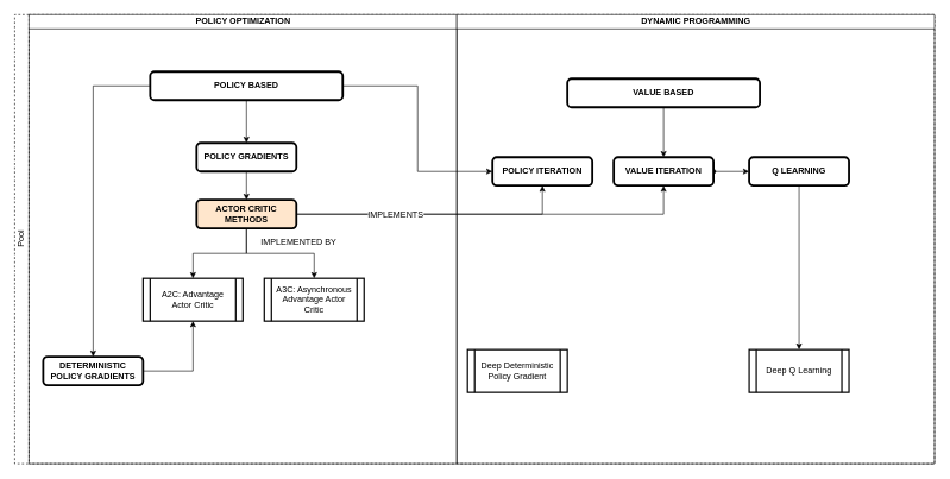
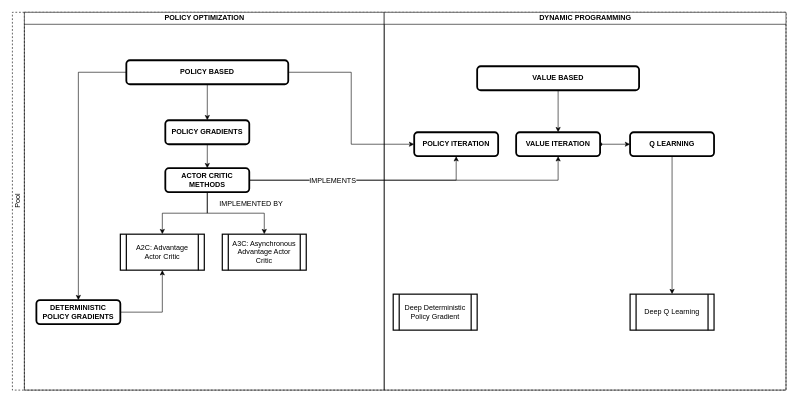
- <mxCell id="12" value="ACTOR CRITIC METHODS" style="rounded=1;whiteSpace=wrap;html=1;fontStyle=1;strokeWidth=3;fontSize=12;fillColor=#ffe6cc;" parent="3" vertex="1"><mxGeometry x="235" y="260" width="140" height="40" as="geometry" /></mxCell>
+ <mxCell id="12" value="ACTOR CRITIC METHODS" style="rounded=1;whiteSpace=wrap;html=1;fontStyle=1;strokeWidth=3;fontSize=12;" parent="3" vertex="1"><mxGeometry x="235" y="260" width="140" height="40" as="geometry" /></mxCell>
